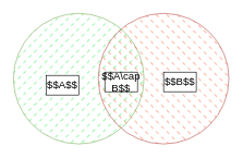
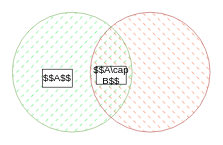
- <mxCell id="5" value="&lt;font style=&quot;font-size: 16px;&quot;&gt;$$B$$&lt;/font&gt;" style="rounded=0;whiteSpace=wrap;html=1;" parent="1" vertex="1"><mxGeometry x="250" y="110" width="50" height="30" as="geometry" /></mxCell>
